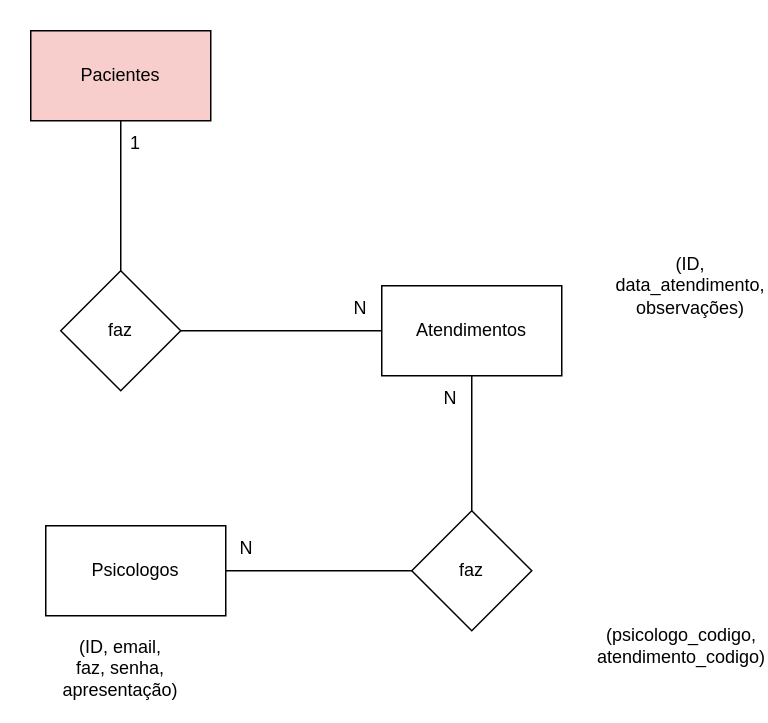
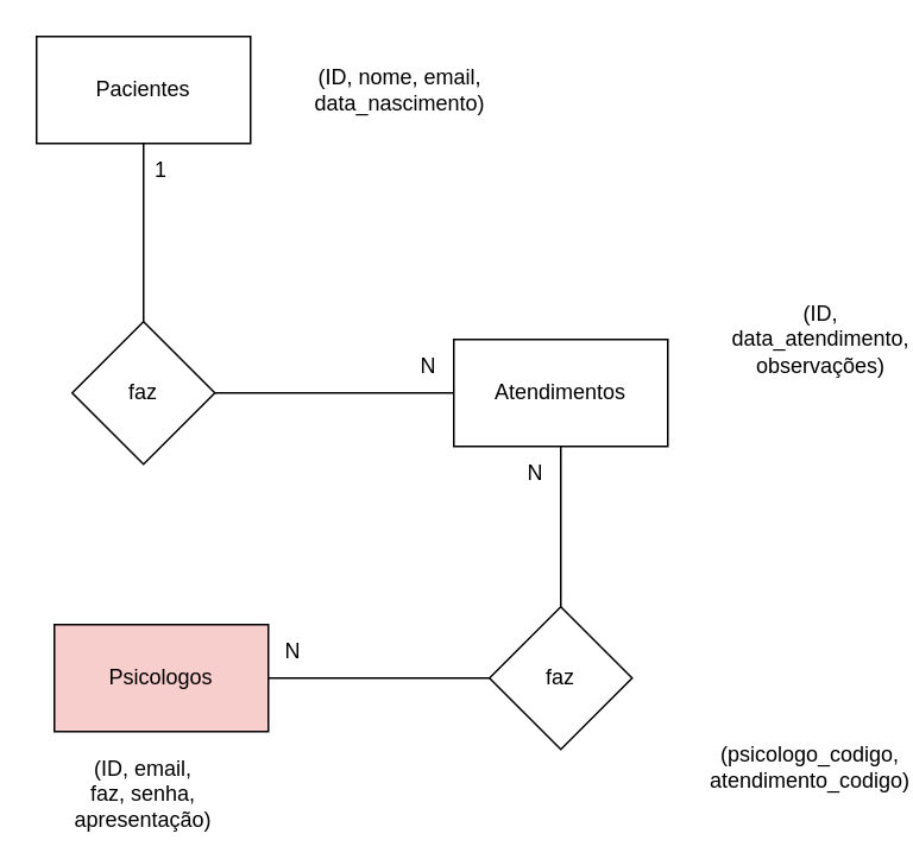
- <mxCell id="2" value="Pacientes" style="rounded=0;whiteSpace=wrap;html=1;fillColor=#f8cecc;" parent="1" vertex="1"><mxGeometry x="20" y="20" width="120" height="60" as="geometry" /></mxCell>
+ <mxCell id="2" value="Pacientes" style="rounded=0;whiteSpace=wrap;html=1;" parent="1" vertex="1"><mxGeometry x="20" y="20" width="120" height="60" as="geometry" /></mxCell>
+ <mxCell id="11" value="(ID, nome, email, data_nascimento)" style="text;html=1;strokeColor=none;fillColor=none;align=center;verticalAlign=middle;whiteSpace=wrap;rounded=0;" parent="1" vertex="1"><mxGeometry x="194" y="35" width="60" height="30" as="geometry" /></mxCell>
- <mxCell id="4" value="Psicologos" style="rounded=0;whiteSpace=wrap;html=1;" parent="1" vertex="1"><mxGeometry x="30" y="350" width="120" height="60" as="geometry" /></mxCell>
+ <mxCell id="4" value="Psicologos" style="rounded=0;whiteSpace=wrap;html=1;fillColor=#f8cecc;" parent="1" vertex="1"><mxGeometry x="30" y="350" width="120" height="60" as="geometry" /></mxCell>
